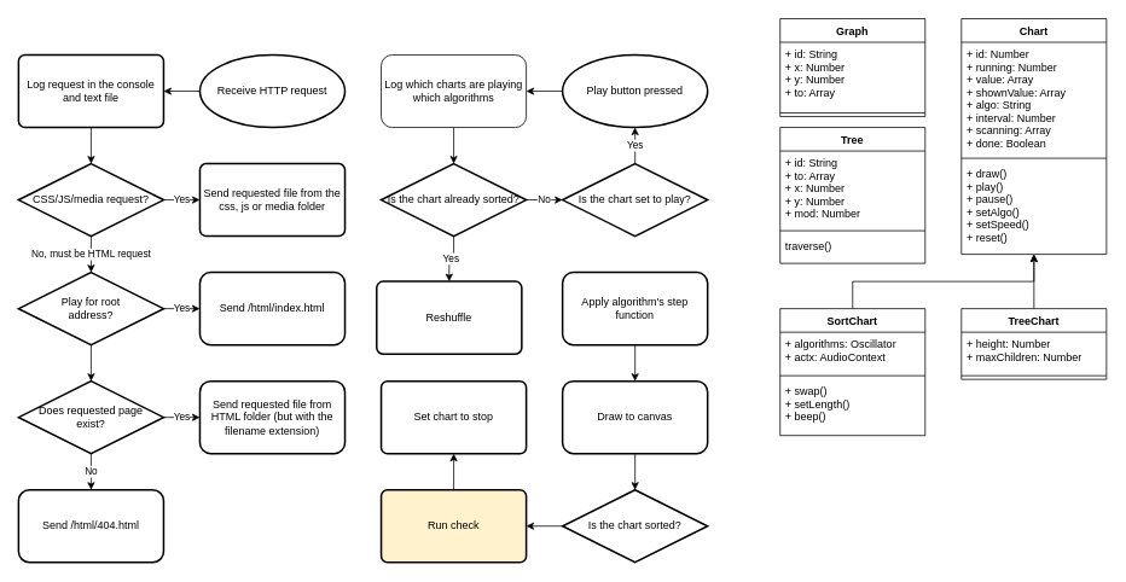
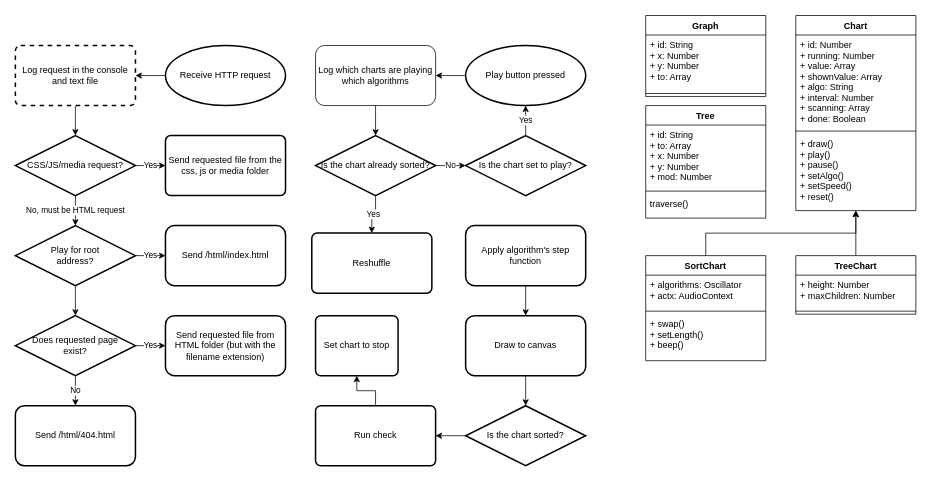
- <mxCell id="6" value="Log request in the console and text file" style="rounded=1;whiteSpace=wrap;html=1;absoluteArcSize=1;arcSize=14;strokeWidth=2;sketch=0;" parent="1" vertex="1"><mxGeometry x="20" y="60" width="160" height="80" as="geometry" /></mxCell>
+ <mxCell id="6" value="Log request in the console and text file" style="rounded=1;whiteSpace=wrap;html=1;absoluteArcSize=1;arcSize=14;strokeWidth=2;sketch=0;dashed=1;" parent="1" vertex="1"><mxGeometry x="20" y="60" width="160" height="80" as="geometry" /></mxCell>
- <mxCell id="38" value="Set chart to stop" style="rounded=1;whiteSpace=wrap;html=1;absoluteArcSize=1;arcSize=14;strokeWidth=2;sketch=0;" parent="1" vertex="1"><mxGeometry x="420" y="420" width="160" height="80" as="geometry" /></mxCell>
+ <mxCell id="38" value="Set chart to stop" style="rounded=1;whiteSpace=wrap;html=1;absoluteArcSize=1;arcSize=14;strokeWidth=2;sketch=0;" parent="1" vertex="1"><mxGeometry x="420" y="420" width="110" height="80" as="geometry" /></mxCell>
- <mxCell id="37" value="Run check" style="rounded=1;whiteSpace=wrap;html=1;absoluteArcSize=1;arcSize=14;strokeWidth=2;sketch=0;fillColor=#fff2cc;" parent="1" vertex="1"><mxGeometry x="420" y="540" width="160" height="80" as="geometry" /></mxCell>
+ <mxCell id="37" value="Run check" style="rounded=1;whiteSpace=wrap;html=1;absoluteArcSize=1;arcSize=14;strokeWidth=2;sketch=0;" parent="1" vertex="1"><mxGeometry x="420" y="540" width="160" height="80" as="geometry" /></mxCell>
